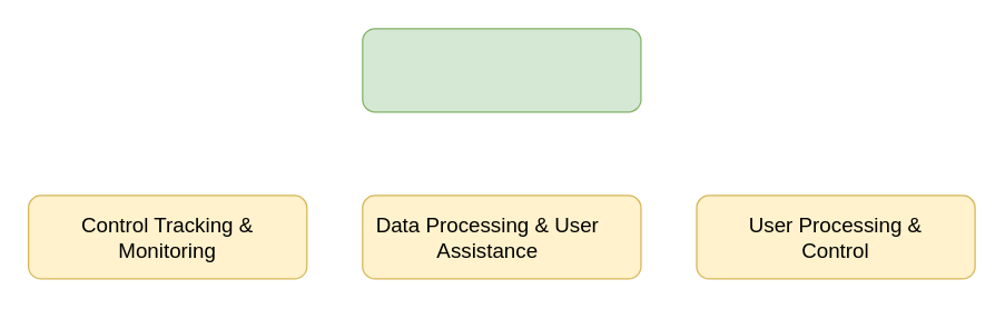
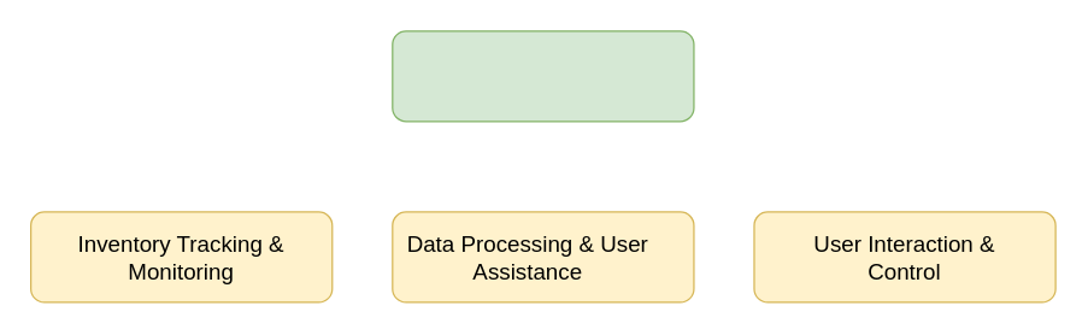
- <mxCell id="6" value="Control Tracking &amp; Monitoring" style="text;whiteSpace=wrap;verticalAlign=middle;align=center;fontSize=15;" vertex="1" parent="1"><mxGeometry x="35" y="150" width="170" height="40" as="geometry" /></mxCell>
+ <mxCell id="6" value="Inventory Tracking &amp; Monitoring" style="text;whiteSpace=wrap;verticalAlign=middle;align=center;fontSize=15;" vertex="1" parent="1"><mxGeometry x="35" y="150" width="170" height="40" as="geometry" /></mxCell>
- <mxCell id="8" value="User Processing &amp; Control" style="text;whiteSpace=wrap;verticalAlign=middle;align=center;fontSize=15;" vertex="1" parent="1"><mxGeometry x="515" y="150" width="170" height="40" as="geometry" /></mxCell>
+ <mxCell id="8" value="User Interaction &amp; Control" style="text;whiteSpace=wrap;verticalAlign=middle;align=center;fontSize=15;" vertex="1" parent="1"><mxGeometry x="515" y="150" width="170" height="40" as="geometry" /></mxCell>
